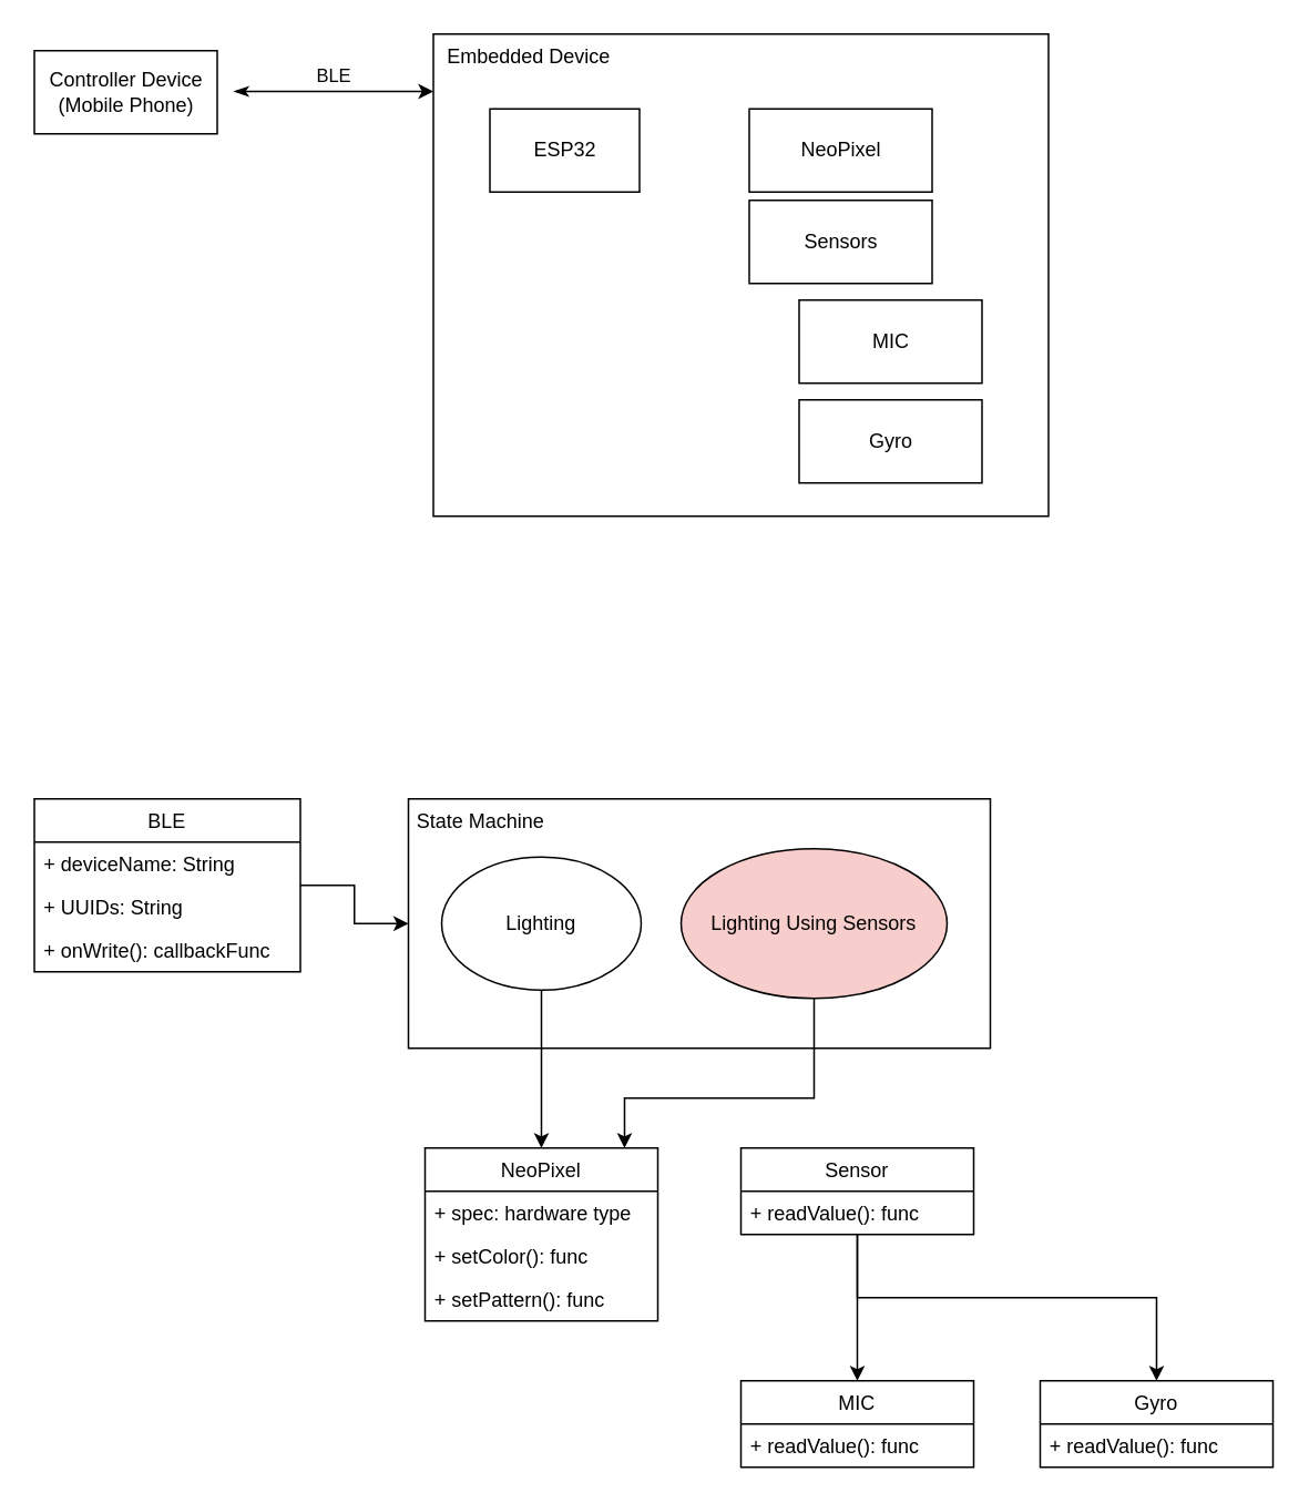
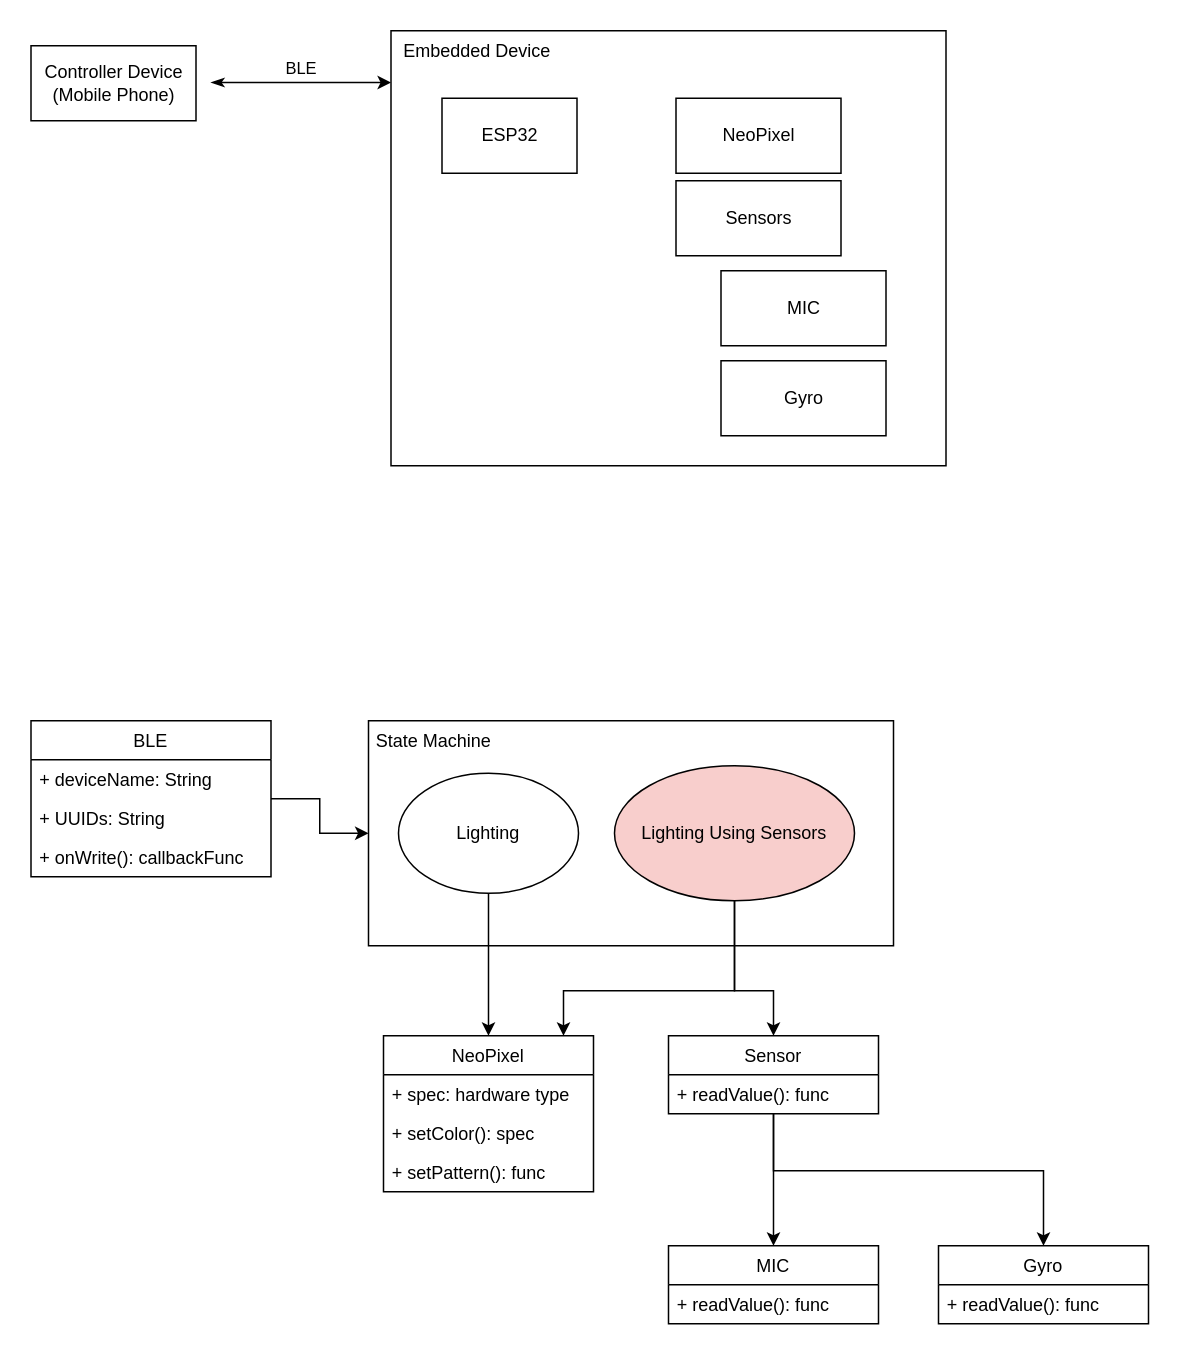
+ <mxCell id="27" value="" style="edgeStyle=orthogonalEdgeStyle;rounded=0;orthogonalLoop=1;jettySize=auto;html=1;startArrow=none;startFill=0;" edge="1" parent="1" source="24" target="20"><mxGeometry relative="1" as="geometry"><mxPoint x="499" y="610" as="sourcePoint" /><mxPoint x="335" y="700" as="targetPoint" /><Array as="points"><mxPoint x="489" y="660" /><mxPoint x="515" y="660" /></Array></mxGeometry></mxCell>
- <mxCell id="17" value="+ setColor(): func" style="text;strokeColor=none;fillColor=none;align=left;verticalAlign=top;spacingLeft=4;spacingRight=4;overflow=hidden;rotatable=0;points=[[0,0.5],[1,0.5]];portConstraint=eastwest;" vertex="1" parent="15"><mxGeometry y="52" width="140" height="26" as="geometry" /></mxCell>
+ <mxCell id="17" value="+ setColor(): spec" style="text;strokeColor=none;fillColor=none;align=left;verticalAlign=top;spacingLeft=4;spacingRight=4;overflow=hidden;rotatable=0;points=[[0,0.5],[1,0.5]];portConstraint=eastwest;" vertex="1" parent="15"><mxGeometry y="52" width="140" height="26" as="geometry" /></mxCell>
